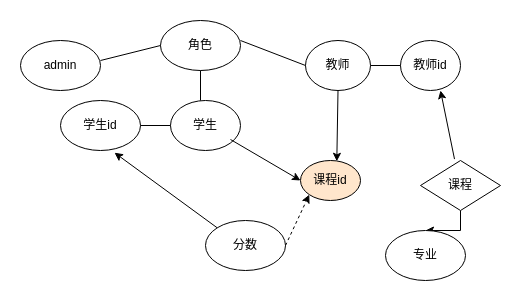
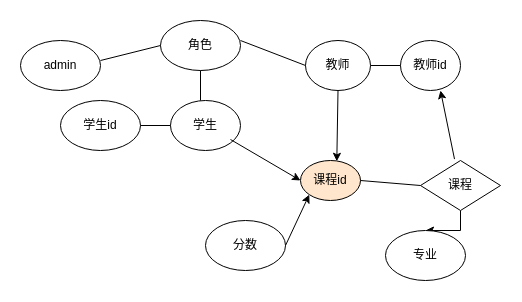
+ <mxCell id="22" value="" style="endArrow=none;html=1;rounded=0;entryX=0;entryY=0.5;entryDx=0;entryDy=0;exitX=1;exitY=0.5;exitDx=0;exitDy=0;" edge="1" parent="1" source="6" target="11"><mxGeometry width="50" height="50" relative="1" as="geometry"><mxPoint x="380" y="181" as="sourcePoint" /><mxPoint x="440" y="166" as="targetPoint" /></mxGeometry></mxCell>
- <mxCell id="14" value="" style="endArrow=classic;html=1;rounded=0;exitX=0;exitY=0;exitDx=0;exitDy=0;entryX=0.675;entryY=1.044;entryDx=0;entryDy=0;entryPerimeter=0;" edge="1" parent="1" source="9" target="13"><mxGeometry width="50" height="50" relative="1" as="geometry"><mxPoint x="120" y="150" as="sourcePoint" /><mxPoint x="60" y="165" as="targetPoint" /></mxGeometry></mxCell>
- <mxCell id="23" value="" style="endArrow=classic;html=1;rounded=0;exitX=1;exitY=0.5;exitDx=0;exitDy=0;entryX=0;entryY=1;entryDx=0;entryDy=0;dashed=1;" edge="1" parent="1" source="9" target="6"><mxGeometry width="50" height="50" relative="1" as="geometry"><mxPoint x="379.996" y="282.562" as="sourcePoint" /><mxPoint x="317.28" y="207.44" as="targetPoint" /></mxGeometry></mxCell>
+ <mxCell id="23" value="" style="endArrow=classic;html=1;rounded=0;exitX=1;exitY=0.5;exitDx=0;exitDy=0;entryX=0;entryY=1;entryDx=0;entryDy=0;" edge="1" parent="1" source="9" target="6"><mxGeometry width="50" height="50" relative="1" as="geometry"><mxPoint x="379.996" y="282.562" as="sourcePoint" /><mxPoint x="317.28" y="207.44" as="targetPoint" /></mxGeometry></mxCell>
